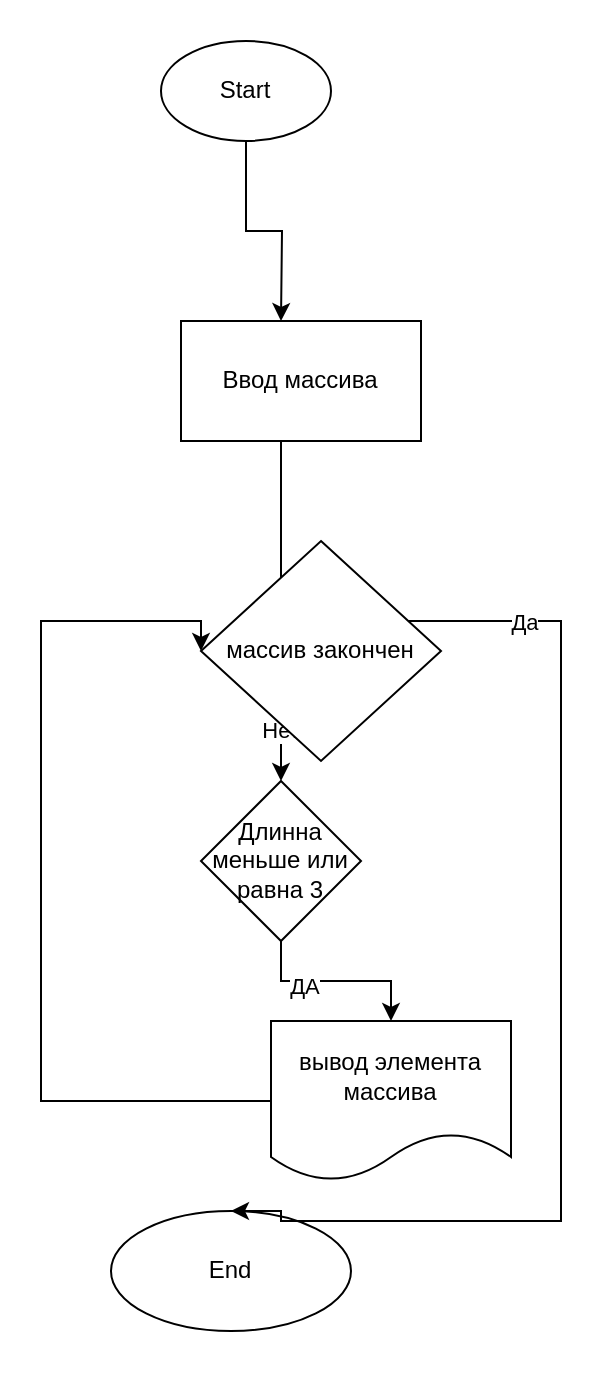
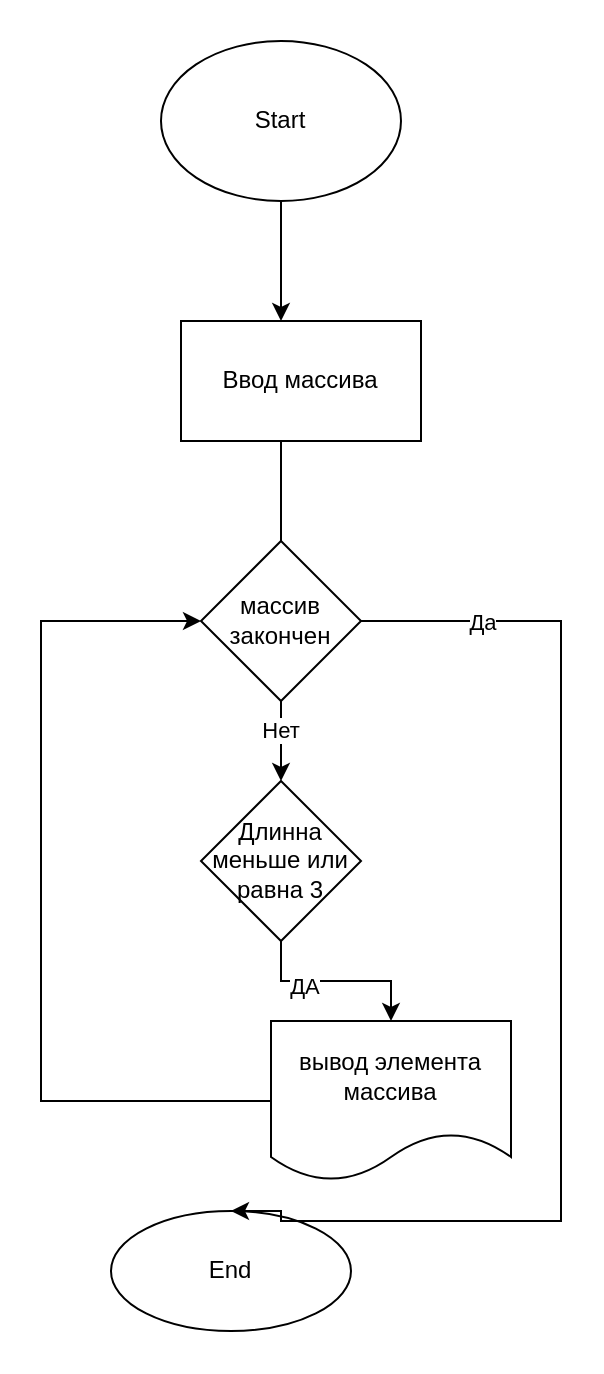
- <mxCell id="3" value="Start" style="ellipse;whiteSpace=wrap;html=1;" parent="1" vertex="1"><mxGeometry x="80" y="20" width="85" height="50" as="geometry" /></mxCell>
+ <mxCell id="3" value="Start" style="ellipse;whiteSpace=wrap;html=1;" parent="1" vertex="1"><mxGeometry x="80" y="20" width="120" height="80" as="geometry" /></mxCell>
- <mxCell id="12" value="массив закончен" style="rhombus;whiteSpace=wrap;html=1;" vertex="1" parent="1"><mxGeometry x="100" y="270" width="120" height="110" as="geometry" /></mxCell>
+ <mxCell id="12" value="массив закончен" style="rhombus;whiteSpace=wrap;html=1;" vertex="1" parent="1"><mxGeometry x="100" y="270" width="80" height="80" as="geometry" /></mxCell>
